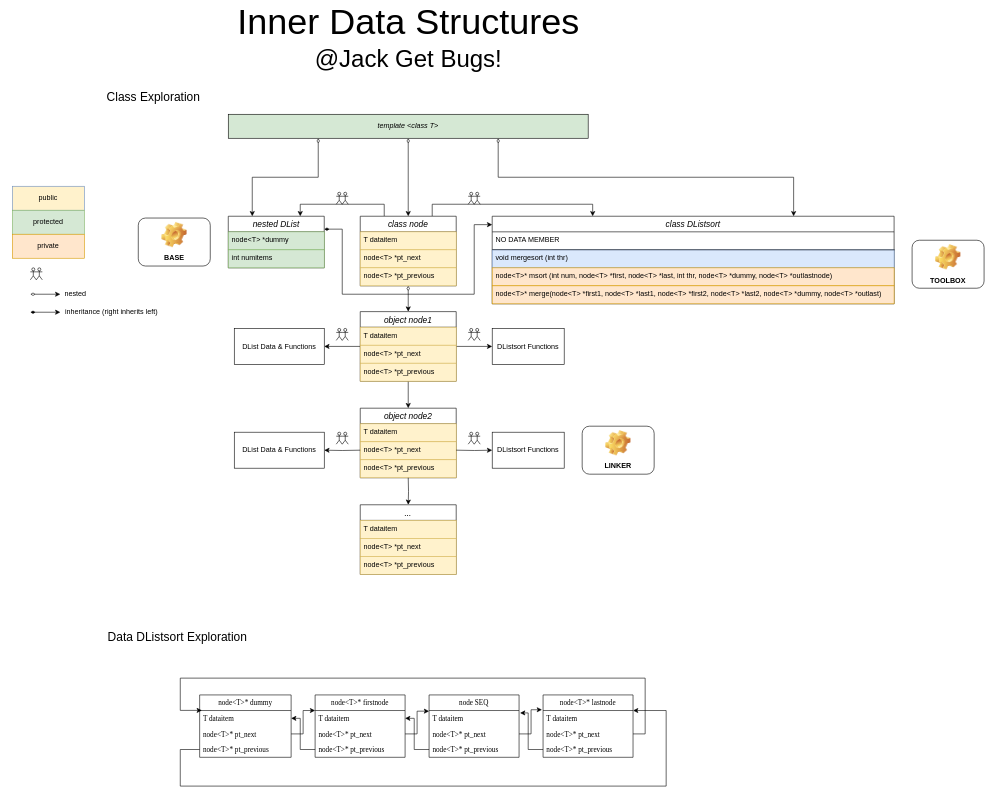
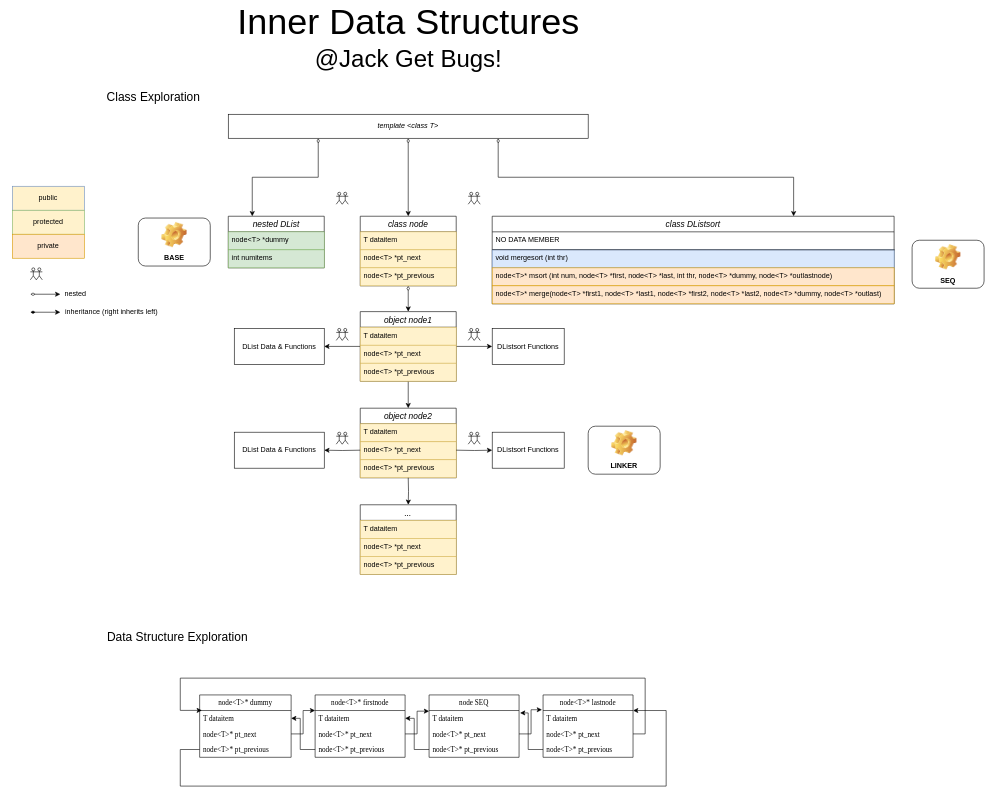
- <mxCell id="26" value="&lt;i&gt;template &amp;lt;class T&amp;gt;&lt;/i&gt;" style="rounded=0;whiteSpace=wrap;html=1;fillColor=#d5e8d4;" parent="1" vertex="1"><mxGeometry x="380" y="180" width="600" height="40" as="geometry" /></mxCell>
+ <mxCell id="26" value="&lt;i&gt;template &amp;lt;class T&amp;gt;&lt;/i&gt;" style="rounded=0;whiteSpace=wrap;html=1;" parent="1" vertex="1"><mxGeometry x="380" y="180" width="600" height="40" as="geometry" /></mxCell>
- <mxCell id="6" value="" style="edgeStyle=orthogonalEdgeStyle;rounded=0;orthogonalLoop=1;jettySize=auto;html=1;exitX=0.25;exitY=0;exitDx=0;exitDy=0;entryX=0.75;entryY=0;entryDx=0;entryDy=0;" parent="1" source="9" target="3" edge="1"><mxGeometry relative="1" as="geometry" /></mxCell>
- <mxCell id="7" style="edgeStyle=orthogonalEdgeStyle;rounded=0;orthogonalLoop=1;jettySize=auto;html=1;exitX=0.75;exitY=0;exitDx=0;exitDy=0;entryX=0.25;entryY=0;entryDx=0;entryDy=0;" parent="1" source="9" target="13" edge="1"><mxGeometry relative="1" as="geometry" /></mxCell>
- <mxCell id="28" value="protected" style="rounded=0;whiteSpace=wrap;html=1;fillColor=#d5e8d4;strokeColor=#82b366;" parent="1" vertex="1"><mxGeometry x="20" y="340" width="120" height="40" as="geometry" /></mxCell>
+ <mxCell id="28" value="protected" style="rounded=0;whiteSpace=wrap;html=1;fillColor=#fff2cc;strokeColor=#82b366;" parent="1" vertex="1"><mxGeometry x="20" y="340" width="120" height="40" as="geometry" /></mxCell>
- <mxCell id="2" style="edgeStyle=orthogonalEdgeStyle;rounded=0;orthogonalLoop=1;jettySize=auto;html=1;exitX=1;exitY=0.25;exitDx=0;exitDy=0;entryX=0;entryY=0.096;entryDx=0;entryDy=0;startArrow=diamondThin;startFill=1;entryPerimeter=0;" parent="1" source="3" target="13" edge="1"><mxGeometry relative="1" as="geometry"><Array as="points"><mxPoint x="570" y="372" /><mxPoint x="570" y="480" /><mxPoint x="790" y="480" /><mxPoint x="790" y="364" /></Array></mxGeometry></mxCell>
- <mxCell id="69" value="TOOLBOX" style="label;whiteSpace=wrap;html=1;align=center;verticalAlign=bottom;spacingLeft=0;spacingBottom=4;imageAlign=center;imageVerticalAlign=top;image=img/clipart/Gear_128x128.png" parent="1" vertex="1"><mxGeometry x="1520" y="390" width="120" height="80" as="geometry" /></mxCell>
+ <mxCell id="69" value="SEQ" style="label;whiteSpace=wrap;html=1;align=center;verticalAlign=bottom;spacingLeft=0;spacingBottom=4;imageAlign=center;imageVerticalAlign=top;image=img/clipart/Gear_128x128.png" parent="1" vertex="1"><mxGeometry x="1520" y="390" width="120" height="80" as="geometry" /></mxCell>
- <mxCell id="70" value="LINKER" style="label;whiteSpace=wrap;html=1;align=center;verticalAlign=bottom;spacingLeft=0;spacingBottom=4;imageAlign=center;imageVerticalAlign=top;image=img/clipart/Gear_128x128.png" parent="1" vertex="1"><mxGeometry x="970" y="700" width="120" height="80" as="geometry" /></mxCell>
+ <mxCell id="70" value="LINKER" style="label;whiteSpace=wrap;html=1;align=center;verticalAlign=bottom;spacingLeft=0;spacingBottom=4;imageAlign=center;imageVerticalAlign=top;image=img/clipart/Gear_128x128.png" parent="1" vertex="1"><mxGeometry x="980" y="700" width="120" height="80" as="geometry" /></mxCell>
- <mxCell id="38" value="&lt;font style=&quot;font-size: 20px&quot;&gt;Data DListsort Exploration&lt;/font&gt;" style="text;html=1;align=center;verticalAlign=middle;resizable=0;points=[];autosize=1;" parent="1" vertex="1"><mxGeometry x="170" y="1039.5" width="250" height="20" as="geometry" /></mxCell>
+ <mxCell id="38" value="&lt;font style=&quot;font-size: 20px&quot;&gt;Data Structure Exploration&lt;/font&gt;" style="text;html=1;align=center;verticalAlign=middle;resizable=0;points=[];autosize=1;" parent="1" vertex="1"><mxGeometry x="170" y="1039.5" width="250" height="20" as="geometry" /></mxCell>
